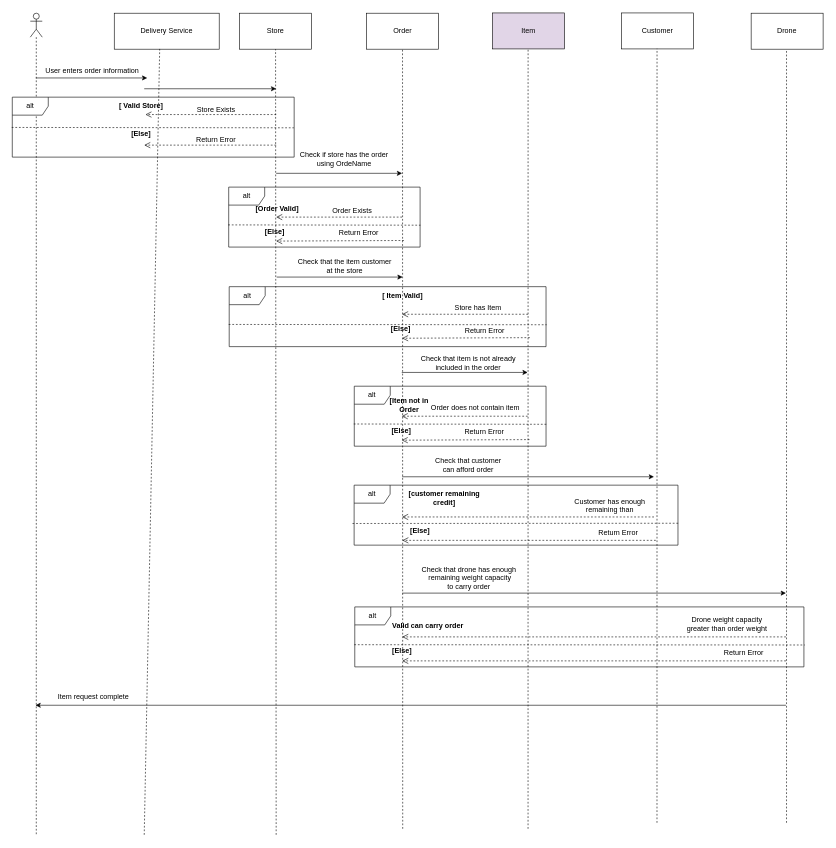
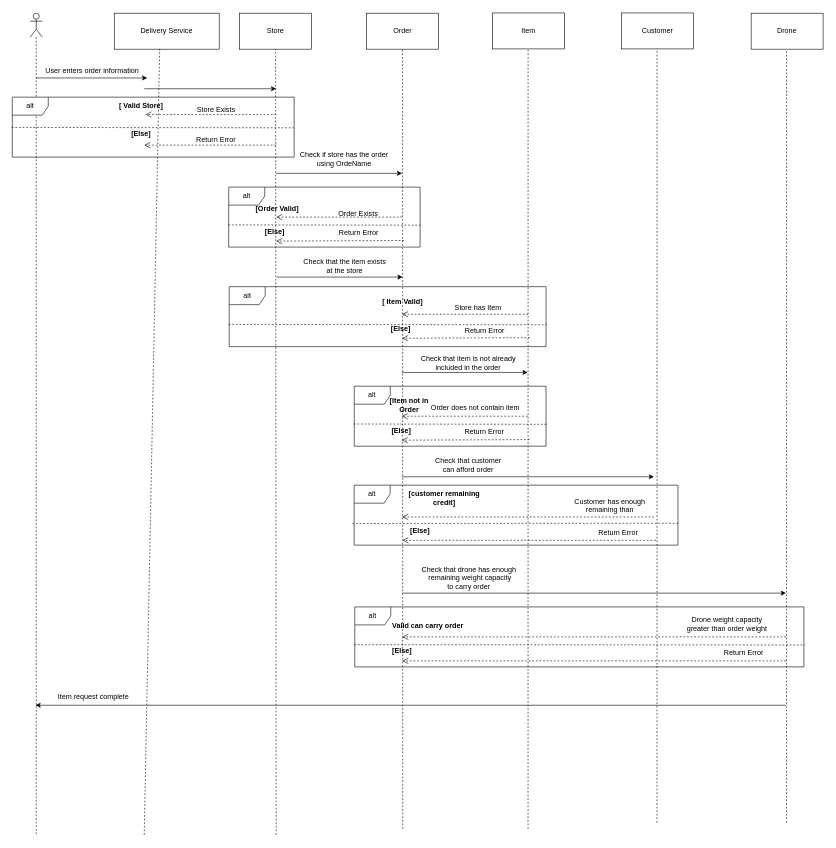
- <mxCell id="4" value="Item" style="rounded=0;whiteSpace=wrap;html=1;fillColor=#e1d5e7;" parent="1" vertex="1"><mxGeometry x="820.7" y="20.58" width="120" height="60" as="geometry" /></mxCell>
+ <mxCell id="4" value="Item" style="rounded=0;whiteSpace=wrap;html=1;" parent="1" vertex="1"><mxGeometry x="820.7" y="20.58" width="120" height="60" as="geometry" /></mxCell>
- <mxCell id="34" value="Order Exists" style="text;align=center;fontStyle=0;verticalAlign=middle;spacingLeft=3;spacingRight=3;strokeColor=none;rotatable=0;points=[[0,0.5],[1,0.5]];portConstraint=eastwest;rounded=0;" parent="1" vertex="1"><mxGeometry x="547" y="337" width="80" height="26" as="geometry" /></mxCell>
+ <mxCell id="34" value="Order Exists" style="text;align=center;fontStyle=0;verticalAlign=middle;spacingLeft=3;spacingRight=3;strokeColor=none;rotatable=0;points=[[0,0.5],[1,0.5]];portConstraint=eastwest;rounded=0;" parent="1" vertex="1"><mxGeometry x="557" y="342" width="80" height="26" as="geometry" /></mxCell>
- <mxCell id="38" value="Check that the item customer &lt;br&gt;at the store" style="text;html=1;align=center;verticalAlign=middle;resizable=0;points=[];autosize=1;strokeColor=none;fillColor=none;rounded=0;" parent="1" vertex="1"><mxGeometry x="493.85" y="423" width="160" height="40" as="geometry" /></mxCell>
+ <mxCell id="38" value="Check that the item exists &lt;br&gt;at the store" style="text;html=1;align=center;verticalAlign=middle;resizable=0;points=[];autosize=1;strokeColor=none;fillColor=none;rounded=0;" parent="1" vertex="1"><mxGeometry x="493.85" y="423" width="160" height="40" as="geometry" /></mxCell>
- <mxCell id="39" value="&lt;b&gt;[ Item Valid]&lt;/b&gt;" style="text;html=1;strokeColor=none;fillColor=none;align=center;verticalAlign=middle;whiteSpace=wrap;rounded=0;" parent="1" vertex="1"><mxGeometry x="622.85" y="477" width="96" height="30" as="geometry" /></mxCell>
+ <mxCell id="39" value="&lt;b&gt;[ Item Valid]&lt;/b&gt;" style="text;html=1;strokeColor=none;fillColor=none;align=center;verticalAlign=middle;whiteSpace=wrap;rounded=0;" parent="1" vertex="1"><mxGeometry x="622.85" y="487" width="96" height="30" as="geometry" /></mxCell>
